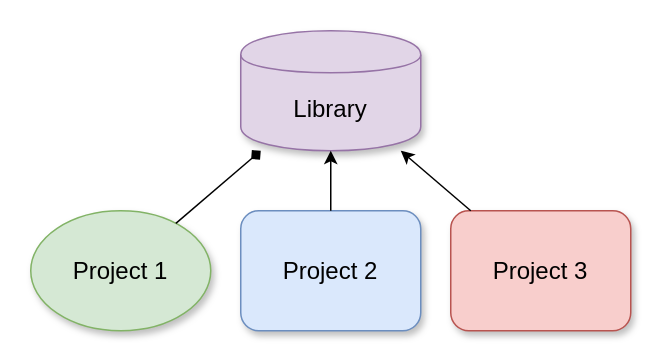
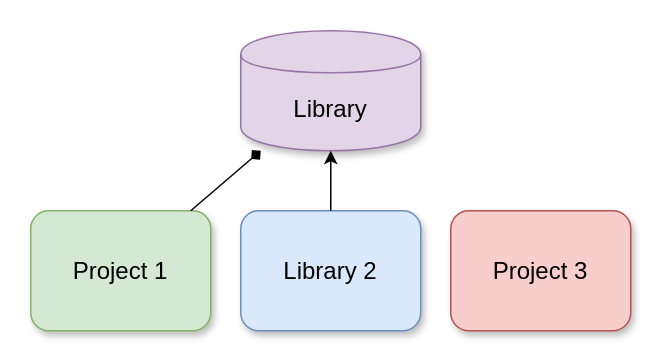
- <mxCell id="8" value="" style="endArrow=classic;html=1;" edge="1" parent="1" source="5" target="2"><mxGeometry width="50" height="50" relative="1" as="geometry"><mxPoint x="60" y="290" as="sourcePoint" /><mxPoint x="110" y="240" as="targetPoint" /></mxGeometry></mxCell>
- <mxCell id="3" value="Project 1" style="ellipse;whiteSpace=wrap;html=1;fillColor=#d5e8d4;strokeColor=#82b366;shadow=1;fontSize=16;" vertex="1" parent="1"><mxGeometry x="20" y="140" width="120" height="80" as="geometry" /></mxCell>
+ <mxCell id="3" value="Project 1" style="whiteSpace=wrap;html=1;fillColor=#d5e8d4;strokeColor=#82b366;rounded=1;shadow=1;fontSize=16;" vertex="1" parent="1"><mxGeometry x="20" y="140" width="120" height="80" as="geometry" /></mxCell>
- <mxCell id="4" value="Project 2" style="whiteSpace=wrap;html=1;fillColor=#dae8fc;strokeColor=#6c8ebf;rounded=1;shadow=1;fontSize=16;" vertex="1" parent="1"><mxGeometry x="160" y="140" width="120" height="80" as="geometry" /></mxCell>
+ <mxCell id="4" value="Library 2" style="whiteSpace=wrap;html=1;fillColor=#dae8fc;strokeColor=#6c8ebf;rounded=1;shadow=1;fontSize=16;" vertex="1" parent="1"><mxGeometry x="160" y="140" width="120" height="80" as="geometry" /></mxCell>
